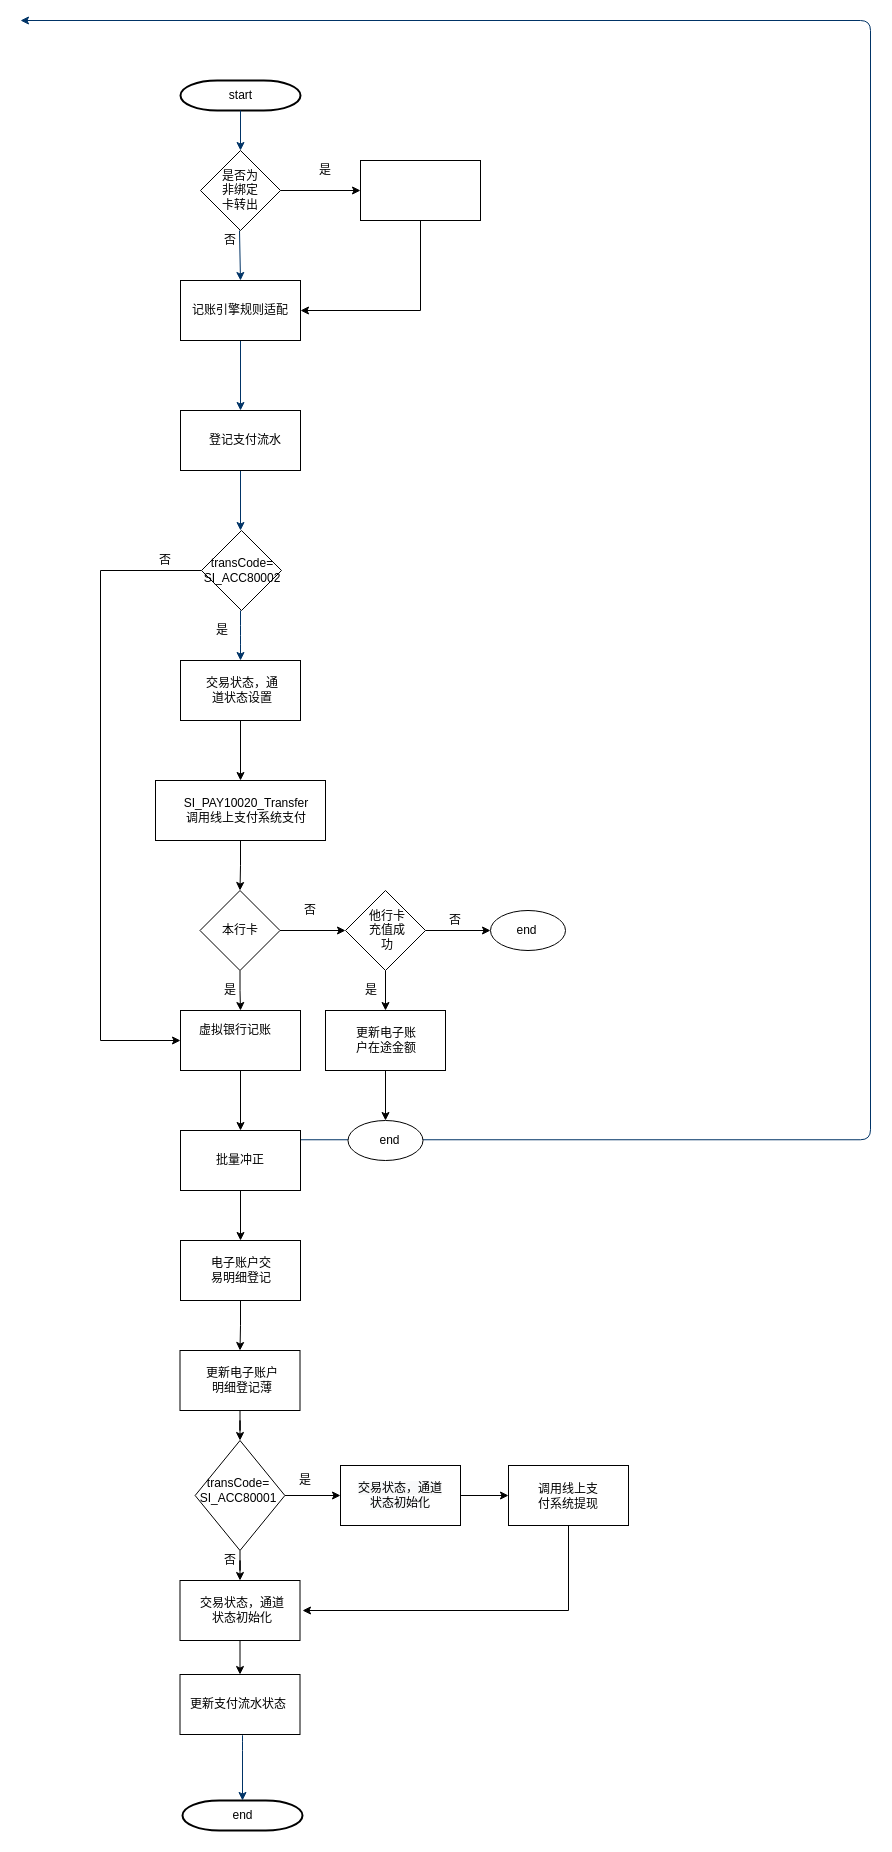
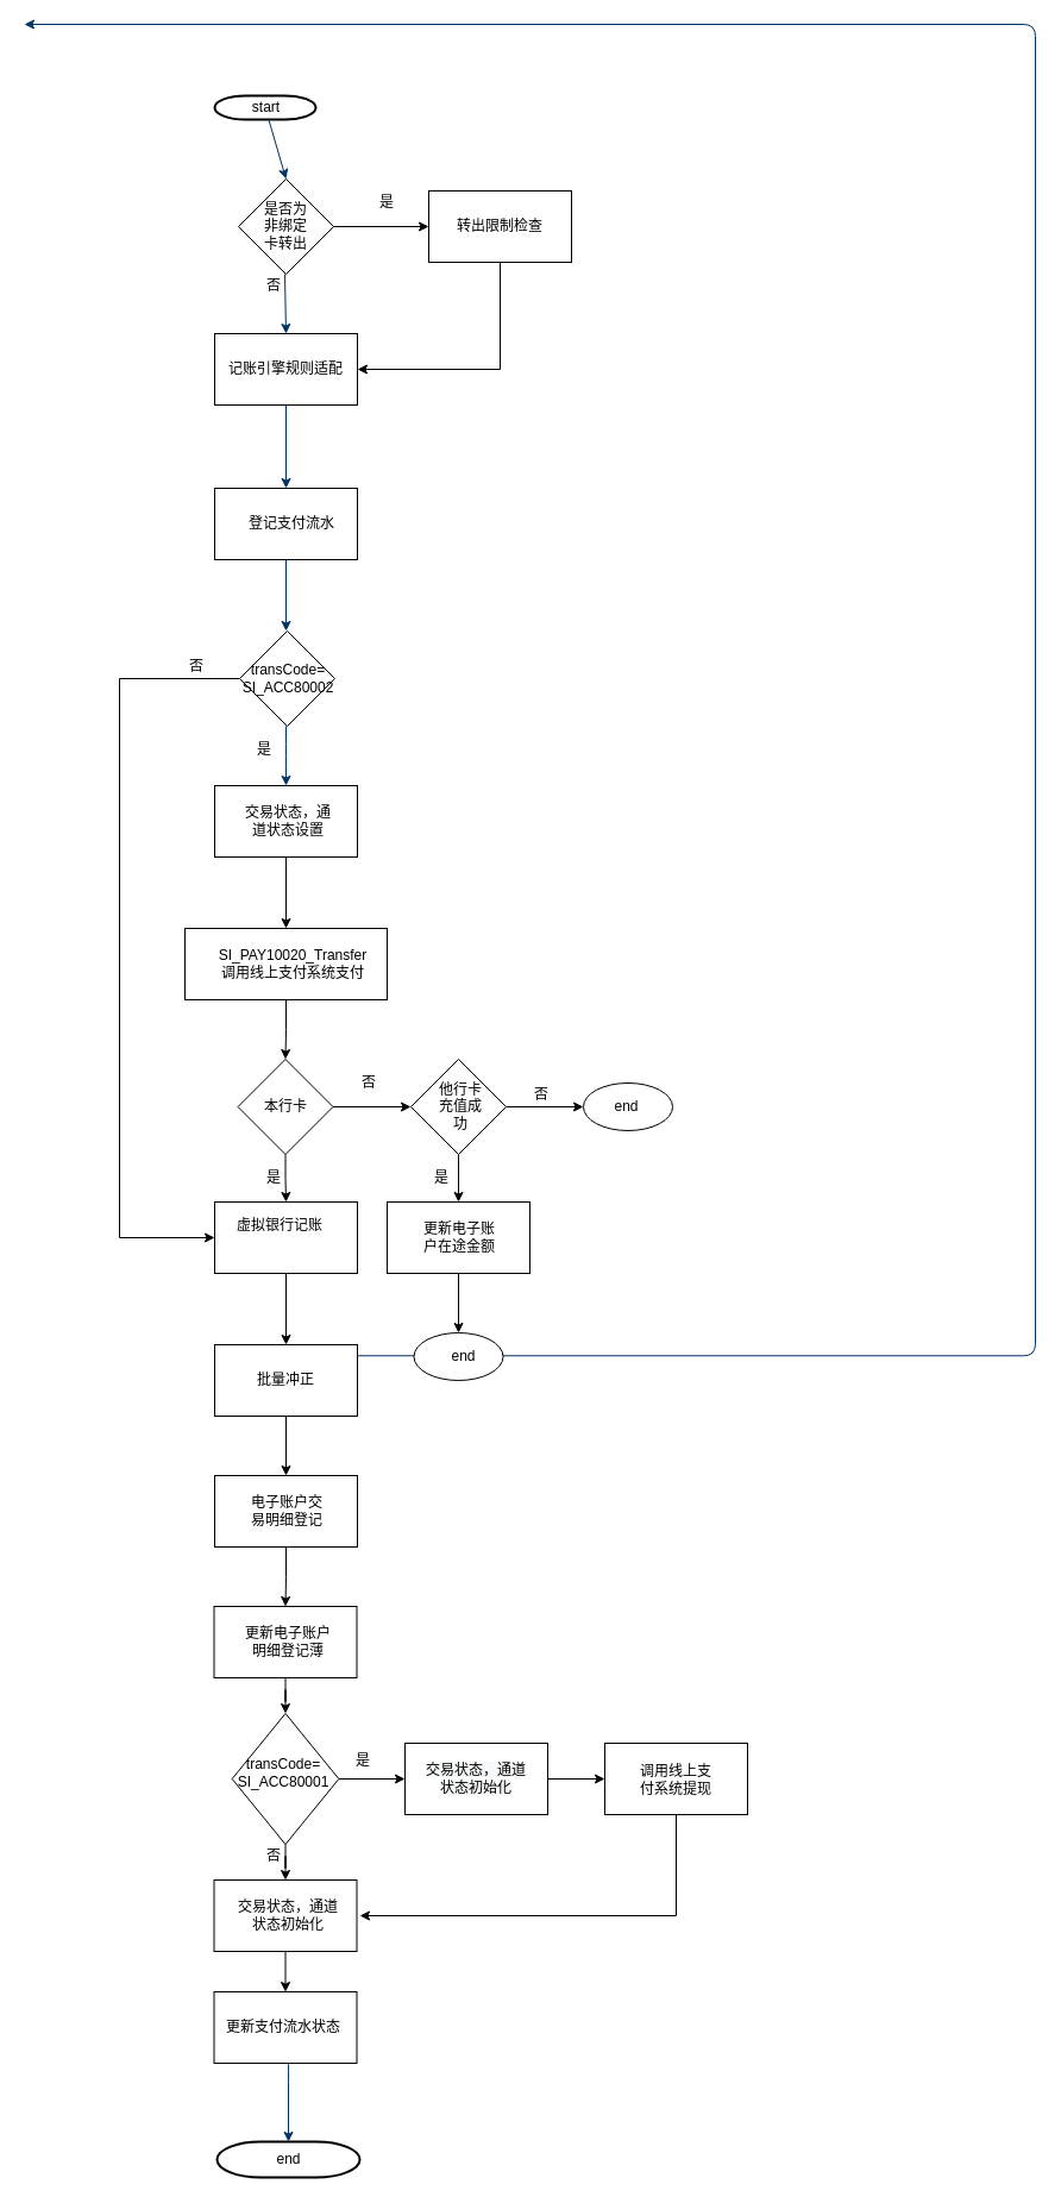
- <mxCell id="2" value="start" style="shape=mxgraph.flowchart.terminator;strokeWidth=2;gradientColor=none;gradientDirection=north;fontStyle=0;html=1;" parent="1" vertex="1"><mxGeometry x="180" y="80" width="120" height="30" as="geometry" /></mxCell>
+ <mxCell id="2" value="start" style="shape=mxgraph.flowchart.terminator;strokeWidth=2;gradientColor=none;gradientDirection=north;fontStyle=0;html=1;" parent="1" vertex="1"><mxGeometry x="180" y="80" width="85" height="20" as="geometry" /></mxCell>
+ <mxCell id="15" value="转出限制检查" style="text;html=1;strokeColor=none;fillColor=none;align=center;verticalAlign=middle;whiteSpace=wrap;rounded=0;" parent="1" vertex="1"><mxGeometry x="375" y="177.5" width="90" height="25" as="geometry" /></mxCell>
